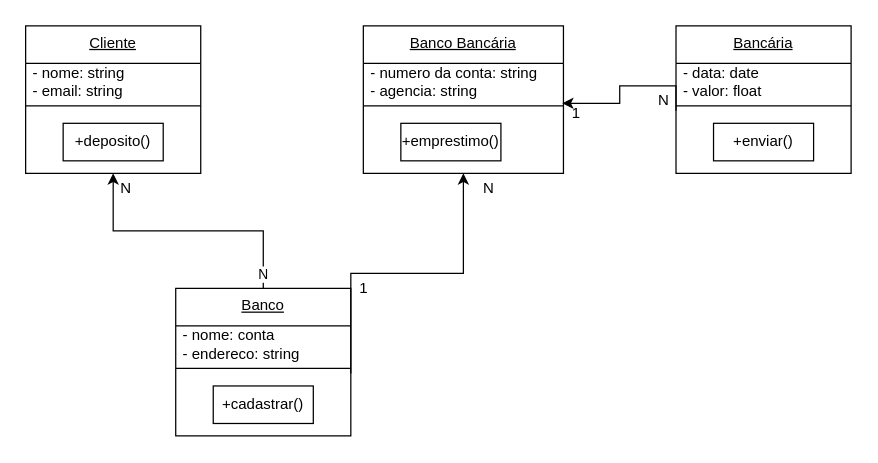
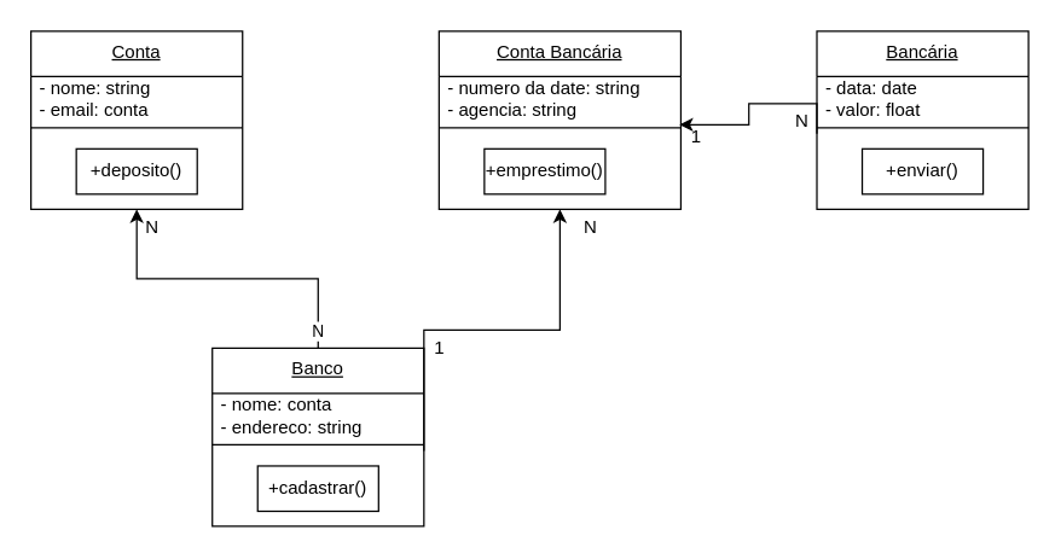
- <mxCell id="2" value="Cliente" style="swimlane;fontStyle=4;align=center;verticalAlign=top;childLayout=stackLayout;horizontal=1;startSize=30;horizontalStack=0;resizeParent=1;resizeParentMax=0;resizeLast=0;collapsible=0;marginBottom=0;html=1;whiteSpace=wrap;" vertex="1" parent="1"><mxGeometry x="20" y="20" width="140" height="118" as="geometry" /></mxCell>
+ <mxCell id="2" value="Conta" style="swimlane;fontStyle=4;align=center;verticalAlign=top;childLayout=stackLayout;horizontal=1;startSize=30;horizontalStack=0;resizeParent=1;resizeParentMax=0;resizeLast=0;collapsible=0;marginBottom=0;html=1;whiteSpace=wrap;" vertex="1" parent="1"><mxGeometry x="20" y="20" width="140" height="118" as="geometry" /></mxCell>
- <mxCell id="14" value="Banco Bancária" style="swimlane;fontStyle=4;align=center;verticalAlign=top;childLayout=stackLayout;horizontal=1;startSize=30;horizontalStack=0;resizeParent=1;resizeParentMax=0;resizeLast=0;collapsible=0;marginBottom=0;html=1;whiteSpace=wrap;" vertex="1" parent="1"><mxGeometry x="290" y="20" width="160" height="118" as="geometry" /></mxCell>
+ <mxCell id="14" value="Conta Bancária" style="swimlane;fontStyle=4;align=center;verticalAlign=top;childLayout=stackLayout;horizontal=1;startSize=30;horizontalStack=0;resizeParent=1;resizeParentMax=0;resizeLast=0;collapsible=0;marginBottom=0;html=1;whiteSpace=wrap;" vertex="1" parent="1"><mxGeometry x="290" y="20" width="160" height="118" as="geometry" /></mxCell>
- <mxCell id="3" value="- nome: string&lt;br&gt;- email: string" style="html=1;strokeColor=none;fillColor=none;align=left;verticalAlign=middle;spacingLeft=4;spacingRight=4;rotatable=0;points=[[0,0.5],[1,0.5]];resizeWidth=1;whiteSpace=wrap;" vertex="1" parent="2"><mxGeometry y="30" width="140" height="30" as="geometry" /></mxCell>
+ <mxCell id="3" value="- nome: string&lt;br&gt;- email: conta" style="html=1;strokeColor=none;fillColor=none;align=left;verticalAlign=middle;spacingLeft=4;spacingRight=4;rotatable=0;points=[[0,0.5],[1,0.5]];resizeWidth=1;whiteSpace=wrap;" vertex="1" parent="2"><mxGeometry y="30" width="140" height="30" as="geometry" /></mxCell>
- <mxCell id="15" value="- numero da conta: string&lt;br&gt;- agencia: string" style="html=1;strokeColor=none;fillColor=none;align=left;verticalAlign=middle;spacingLeft=4;spacingRight=4;rotatable=0;points=[[0,0.5],[1,0.5]];resizeWidth=1;whiteSpace=wrap;" vertex="1" parent="14"><mxGeometry y="30" width="160" height="30" as="geometry" /></mxCell>
+ <mxCell id="15" value="- numero da date: string&lt;br&gt;- agencia: string" style="html=1;strokeColor=none;fillColor=none;align=left;verticalAlign=middle;spacingLeft=4;spacingRight=4;rotatable=0;points=[[0,0.5],[1,0.5]];resizeWidth=1;whiteSpace=wrap;" vertex="1" parent="14"><mxGeometry y="30" width="160" height="30" as="geometry" /></mxCell>
